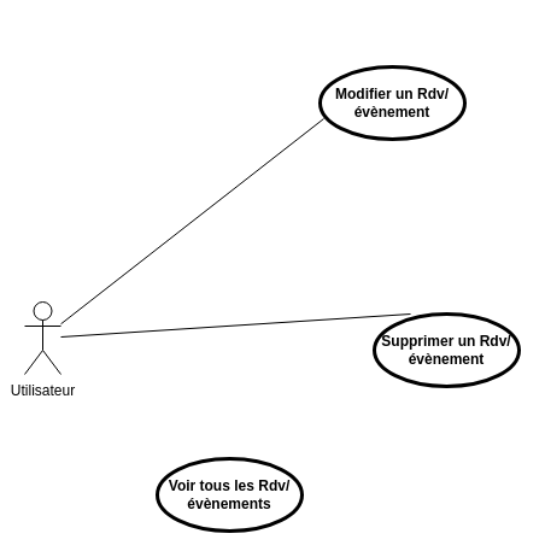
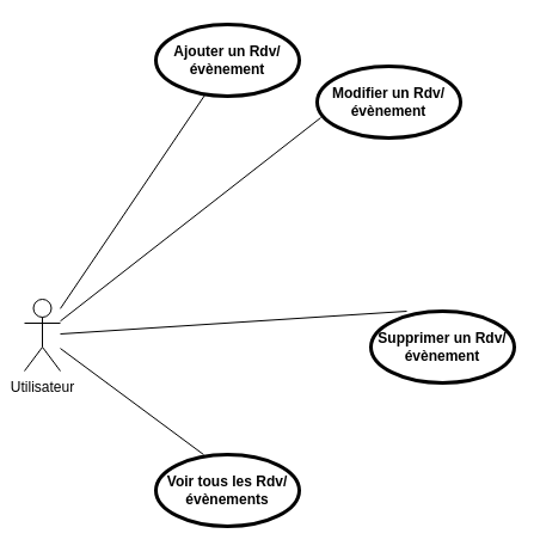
+ <mxCell id="6" value="Ajouter un Rdv/évènement" style="shape=ellipse;html=1;strokeWidth=3;fontStyle=1;whiteSpace=wrap;align=center;perimeter=ellipsePerimeter;" vertex="1" parent="1"><mxGeometry x="130" y="20" width="120" height="60" as="geometry" /></mxCell>
+ <mxCell id="7" value="" style="edgeStyle=none;html=1;endArrow=none;verticalAlign=bottom;rounded=0;entryX=0.342;entryY=0.983;entryDx=0;entryDy=0;entryPerimeter=0;" edge="1" parent="1" source="2" target="6"><mxGeometry width="160" relative="1" as="geometry"><mxPoint x="200" y="250" as="sourcePoint" /><mxPoint x="360" y="250" as="targetPoint" /></mxGeometry></mxCell>
+ <mxCell id="10" value="" style="edgeStyle=none;html=1;endArrow=none;verticalAlign=bottom;rounded=0;entryX=0.333;entryY=0;entryDx=0;entryDy=0;entryPerimeter=0;" edge="1" parent="1" source="2" target="3"><mxGeometry width="160" relative="1" as="geometry"><mxPoint x="200" y="250" as="sourcePoint" /><mxPoint x="360" y="250" as="targetPoint" /></mxGeometry></mxCell>
